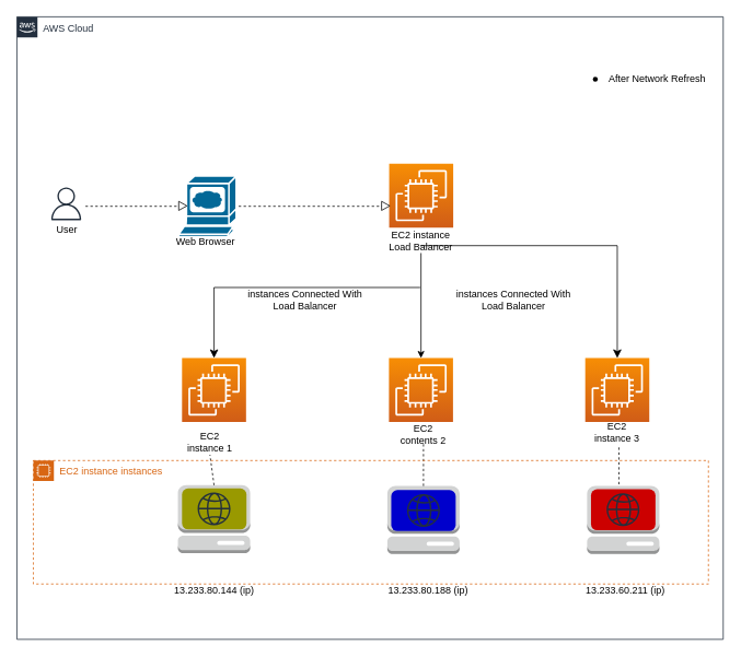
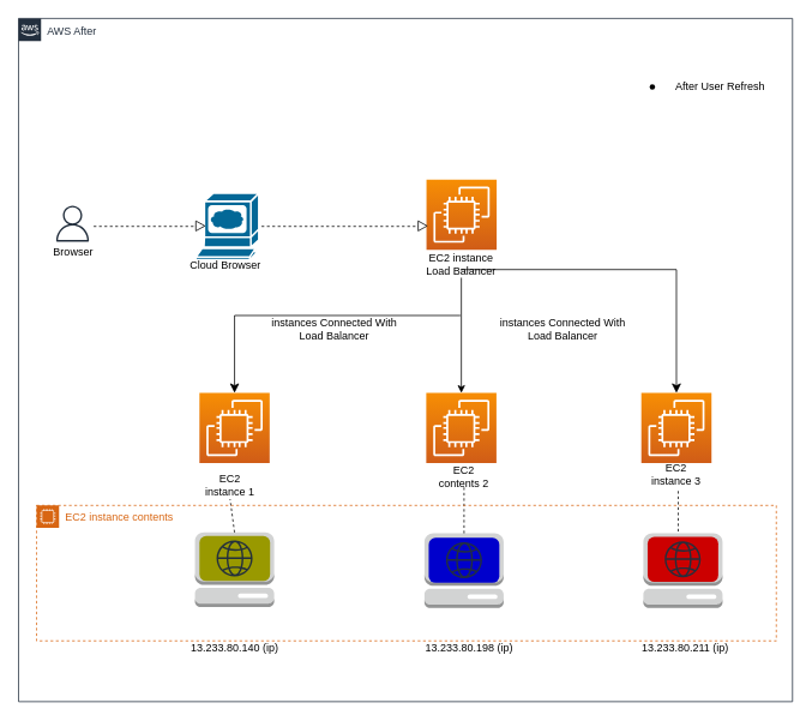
- <mxCell id="2" value="AWS Cloud" style="points=[[0,0],[0.25,0],[0.5,0],[0.75,0],[1,0],[1,0.25],[1,0.5],[1,0.75],[1,1],[0.75,1],[0.5,1],[0.25,1],[0,1],[0,0.75],[0,0.5],[0,0.25]];outlineConnect=0;gradientColor=none;html=1;whiteSpace=wrap;fontSize=12;fontStyle=0;container=1;pointerEvents=0;collapsible=0;recursiveResize=0;shape=mxgraph.aws4.group;grIcon=mxgraph.aws4.group_aws_cloud_alt;strokeColor=#232F3E;fillColor=none;verticalAlign=top;align=left;spacingLeft=30;fontColor=#232F3E;dashed=0;" parent="1" vertex="1"><mxGeometry x="20" y="20" width="860" height="759" as="geometry" /></mxCell>
+ <mxCell id="2" value="AWS After" style="points=[[0,0],[0.25,0],[0.5,0],[0.75,0],[1,0],[1,0.25],[1,0.5],[1,0.75],[1,1],[0.75,1],[0.5,1],[0.25,1],[0,1],[0,0.75],[0,0.5],[0,0.25]];outlineConnect=0;gradientColor=none;html=1;whiteSpace=wrap;fontSize=12;fontStyle=0;container=1;pointerEvents=0;collapsible=0;recursiveResize=0;shape=mxgraph.aws4.group;grIcon=mxgraph.aws4.group_aws_cloud_alt;strokeColor=#232F3E;fillColor=none;verticalAlign=top;align=left;spacingLeft=30;fontColor=#232F3E;dashed=0;" parent="1" vertex="1"><mxGeometry x="20" y="20" width="860" height="759" as="geometry" /></mxCell>
- <mxCell id="30" value="After Network Refresh" style="text;strokeColor=none;align=center;fillColor=none;html=1;verticalAlign=middle;whiteSpace=wrap;rounded=0;" parent="2" vertex="1"><mxGeometry x="710" y="61" width="140" height="30" as="geometry" /></mxCell>
+ <mxCell id="30" value="After User Refresh" style="text;strokeColor=none;align=center;fillColor=none;html=1;verticalAlign=middle;whiteSpace=wrap;rounded=0;" parent="2" vertex="1"><mxGeometry x="710" y="61" width="140" height="30" as="geometry" /></mxCell>
- <mxCell id="36" value="User" style="text;strokeColor=none;align=center;fillColor=none;html=1;verticalAlign=middle;whiteSpace=wrap;rounded=0;" parent="2" vertex="1"><mxGeometry x="30.5" y="245" width="60" height="30" as="geometry" /></mxCell>
+ <mxCell id="36" value="Browser" style="text;strokeColor=none;align=center;fillColor=none;html=1;verticalAlign=middle;whiteSpace=wrap;rounded=0;" parent="2" vertex="1"><mxGeometry x="30.5" y="245" width="60" height="30" as="geometry" /></mxCell>
- <mxCell id="28" value="Web Browser" style="text;strokeColor=none;align=center;fillColor=none;html=1;verticalAlign=middle;whiteSpace=wrap;rounded=0;" parent="2" vertex="1"><mxGeometry x="175" y="260" width="110" height="30" as="geometry" /></mxCell>
+ <mxCell id="28" value="Cloud Browser" style="text;strokeColor=none;align=center;fillColor=none;html=1;verticalAlign=middle;whiteSpace=wrap;rounded=0;" parent="2" vertex="1"><mxGeometry x="175" y="260" width="110" height="30" as="geometry" /></mxCell>
- <mxCell id="32" value="EC2 instance instances" style="points=[[0,0],[0.25,0],[0.5,0],[0.75,0],[1,0],[1,0.25],[1,0.5],[1,0.75],[1,1],[0.75,1],[0.5,1],[0.25,1],[0,1],[0,0.75],[0,0.5],[0,0.25]];outlineConnect=0;gradientColor=none;html=1;whiteSpace=wrap;fontSize=12;fontStyle=0;container=1;pointerEvents=0;collapsible=0;recursiveResize=0;shape=mxgraph.aws4.group;grIcon=mxgraph.aws4.group_ec2_instance_contents;strokeColor=#D86613;fillColor=none;verticalAlign=top;align=left;spacingLeft=30;fontColor=#D86613;dashed=1;" parent="2" vertex="1"><mxGeometry x="20" y="541" width="822" height="150.5" as="geometry" /></mxCell>
+ <mxCell id="32" value="EC2 instance contents" style="points=[[0,0],[0.25,0],[0.5,0],[0.75,0],[1,0],[1,0.25],[1,0.5],[1,0.75],[1,1],[0.75,1],[0.5,1],[0.25,1],[0,1],[0,0.75],[0,0.5],[0,0.25]];outlineConnect=0;gradientColor=none;html=1;whiteSpace=wrap;fontSize=12;fontStyle=0;container=1;pointerEvents=0;collapsible=0;recursiveResize=0;shape=mxgraph.aws4.group;grIcon=mxgraph.aws4.group_ec2_instance_contents;strokeColor=#D86613;fillColor=none;verticalAlign=top;align=left;spacingLeft=30;fontColor=#D86613;dashed=1;" parent="2" vertex="1"><mxGeometry x="20" y="541" width="822" height="150.5" as="geometry" /></mxCell>
- <mxCell id="37" value="13.233.80.144 (ip)" style="text;strokeColor=none;align=center;fillColor=none;html=1;verticalAlign=middle;whiteSpace=wrap;rounded=0;" parent="2" vertex="1"><mxGeometry x="186.5" y="685" width="107" height="30" as="geometry" /></mxCell>
+ <mxCell id="37" value="13.233.80.140 (ip)" style="text;strokeColor=none;align=center;fillColor=none;html=1;verticalAlign=middle;whiteSpace=wrap;rounded=0;" parent="2" vertex="1"><mxGeometry x="186.5" y="685" width="107" height="30" as="geometry" /></mxCell>
- <mxCell id="38" value="13.233.80.188 (ip)" style="text;strokeColor=none;align=center;fillColor=none;html=1;verticalAlign=middle;whiteSpace=wrap;rounded=0;" parent="2" vertex="1"><mxGeometry x="451" y="685" width="100" height="30" as="geometry" /></mxCell>
+ <mxCell id="38" value="13.233.80.198 (ip)" style="text;strokeColor=none;align=center;fillColor=none;html=1;verticalAlign=middle;whiteSpace=wrap;rounded=0;" parent="2" vertex="1"><mxGeometry x="451" y="685" width="100" height="30" as="geometry" /></mxCell>
- <mxCell id="29" value="13.233.60.211 (ip)" style="text;strokeColor=none;align=center;fillColor=none;html=1;verticalAlign=middle;whiteSpace=wrap;rounded=0;" parent="2" vertex="1"><mxGeometry x="685" y="685" width="112" height="30" as="geometry" /></mxCell>
+ <mxCell id="29" value="13.233.80.211 (ip)" style="text;strokeColor=none;align=center;fillColor=none;html=1;verticalAlign=middle;whiteSpace=wrap;rounded=0;" parent="2" vertex="1"><mxGeometry x="685" y="685" width="112" height="30" as="geometry" /></mxCell>
